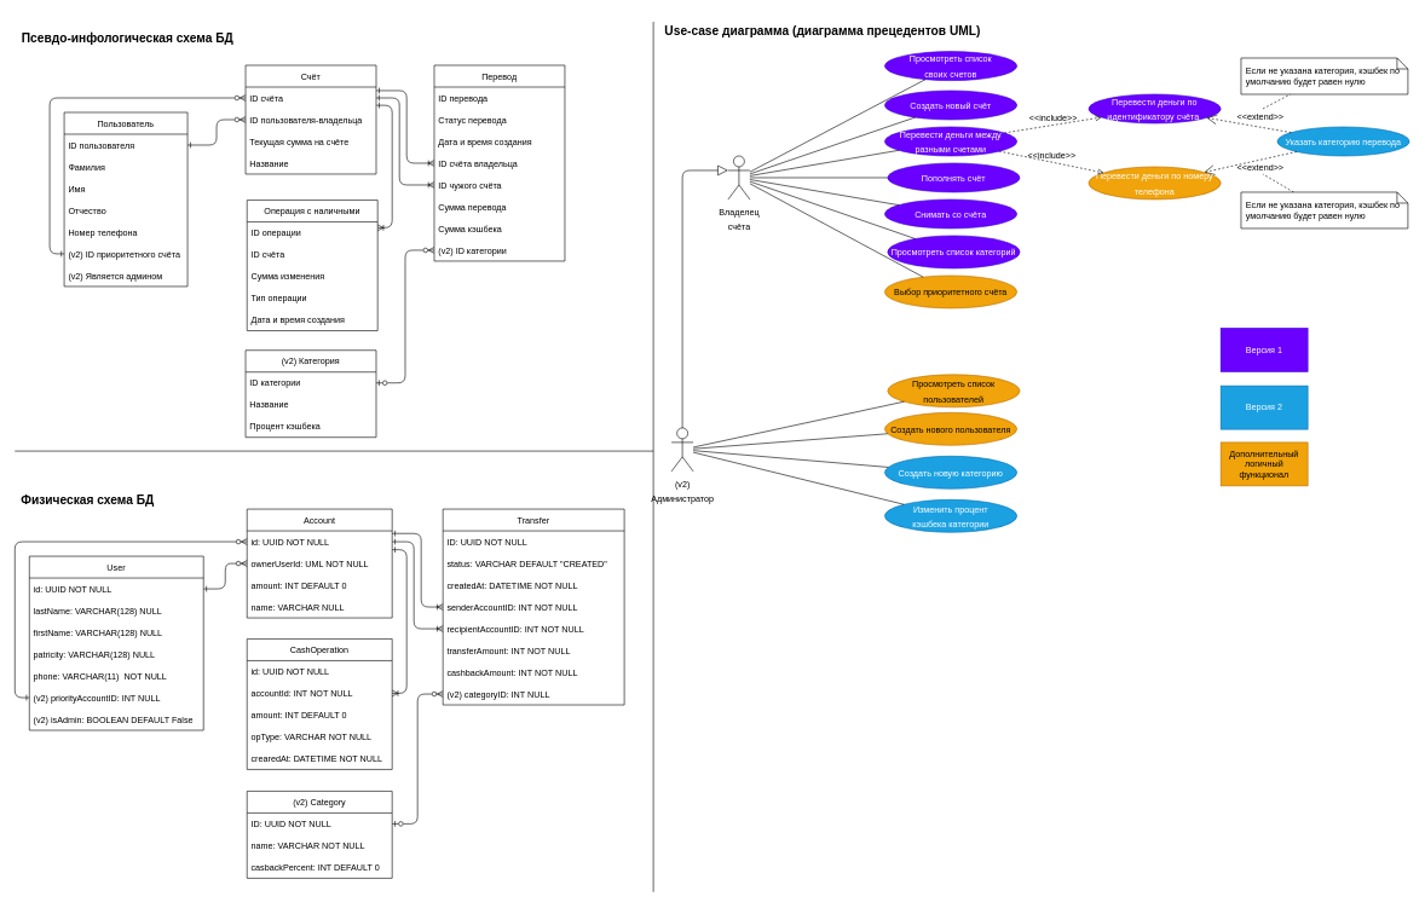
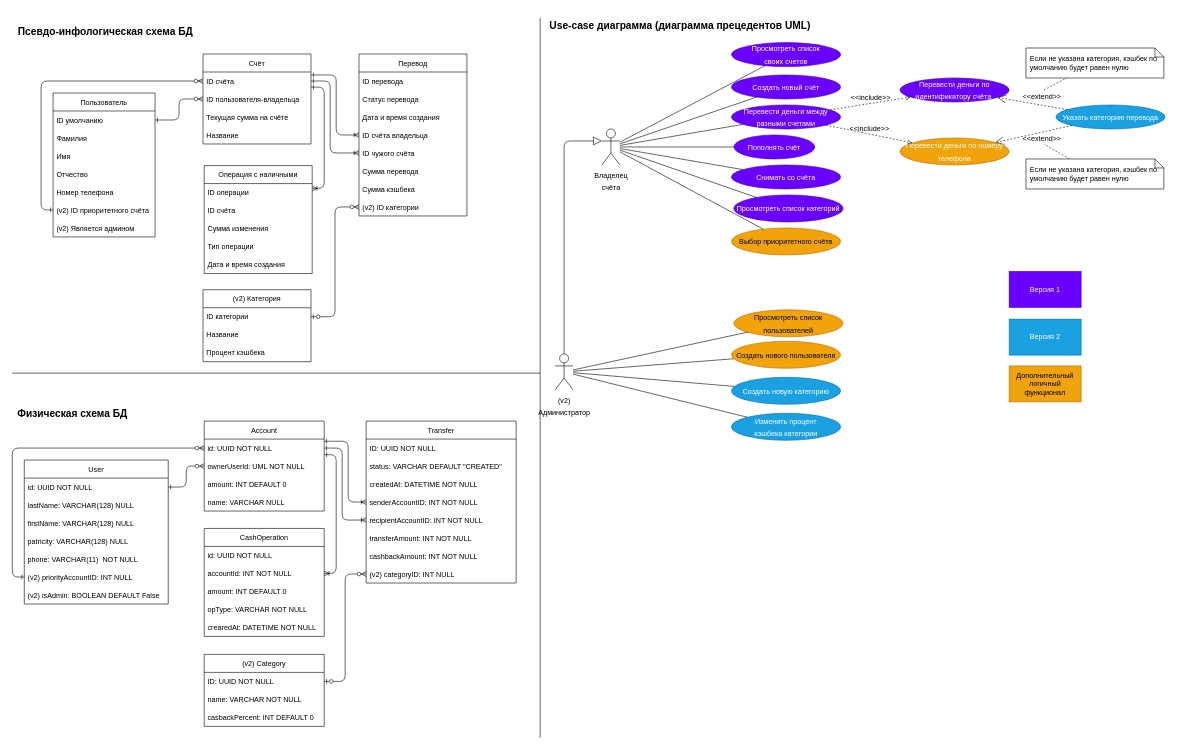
- <mxCell id="3" value="ID пользователя" style="text;strokeColor=none;fillColor=none;align=left;verticalAlign=middle;spacingLeft=4;spacingRight=4;overflow=hidden;points=[[0,0.5],[1,0.5]];portConstraint=eastwest;rotatable=0;" parent="2" vertex="1"><mxGeometry y="30" width="170" height="30" as="geometry" /></mxCell>
+ <mxCell id="3" value="ID умолчанию" style="text;strokeColor=none;fillColor=none;align=left;verticalAlign=middle;spacingLeft=4;spacingRight=4;overflow=hidden;points=[[0,0.5],[1,0.5]];portConstraint=eastwest;rotatable=0;" parent="2" vertex="1"><mxGeometry y="30" width="170" height="30" as="geometry" /></mxCell>
- <mxCell id="86" value="&lt;font style=&quot;font-size: 12px&quot;&gt;Пополнять счёт&lt;/font&gt;" style="ellipse;whiteSpace=wrap;html=1;fontSize=17;fillColor=#6a00ff;fontColor=#ffffff;strokeColor=#3700CC;" vertex="1" parent="1"><mxGeometry x="1223" y="224" width="182" height="40" as="geometry" /></mxCell>
+ <mxCell id="86" value="&lt;font style=&quot;font-size: 12px&quot;&gt;Пополнять счёт&lt;/font&gt;" style="ellipse;whiteSpace=wrap;html=1;fontSize=17;fillColor=#6a00ff;fontColor=#ffffff;strokeColor=#3700CC;" vertex="1" parent="1"><mxGeometry x="1223" y="224" width="135" height="40" as="geometry" /></mxCell>
